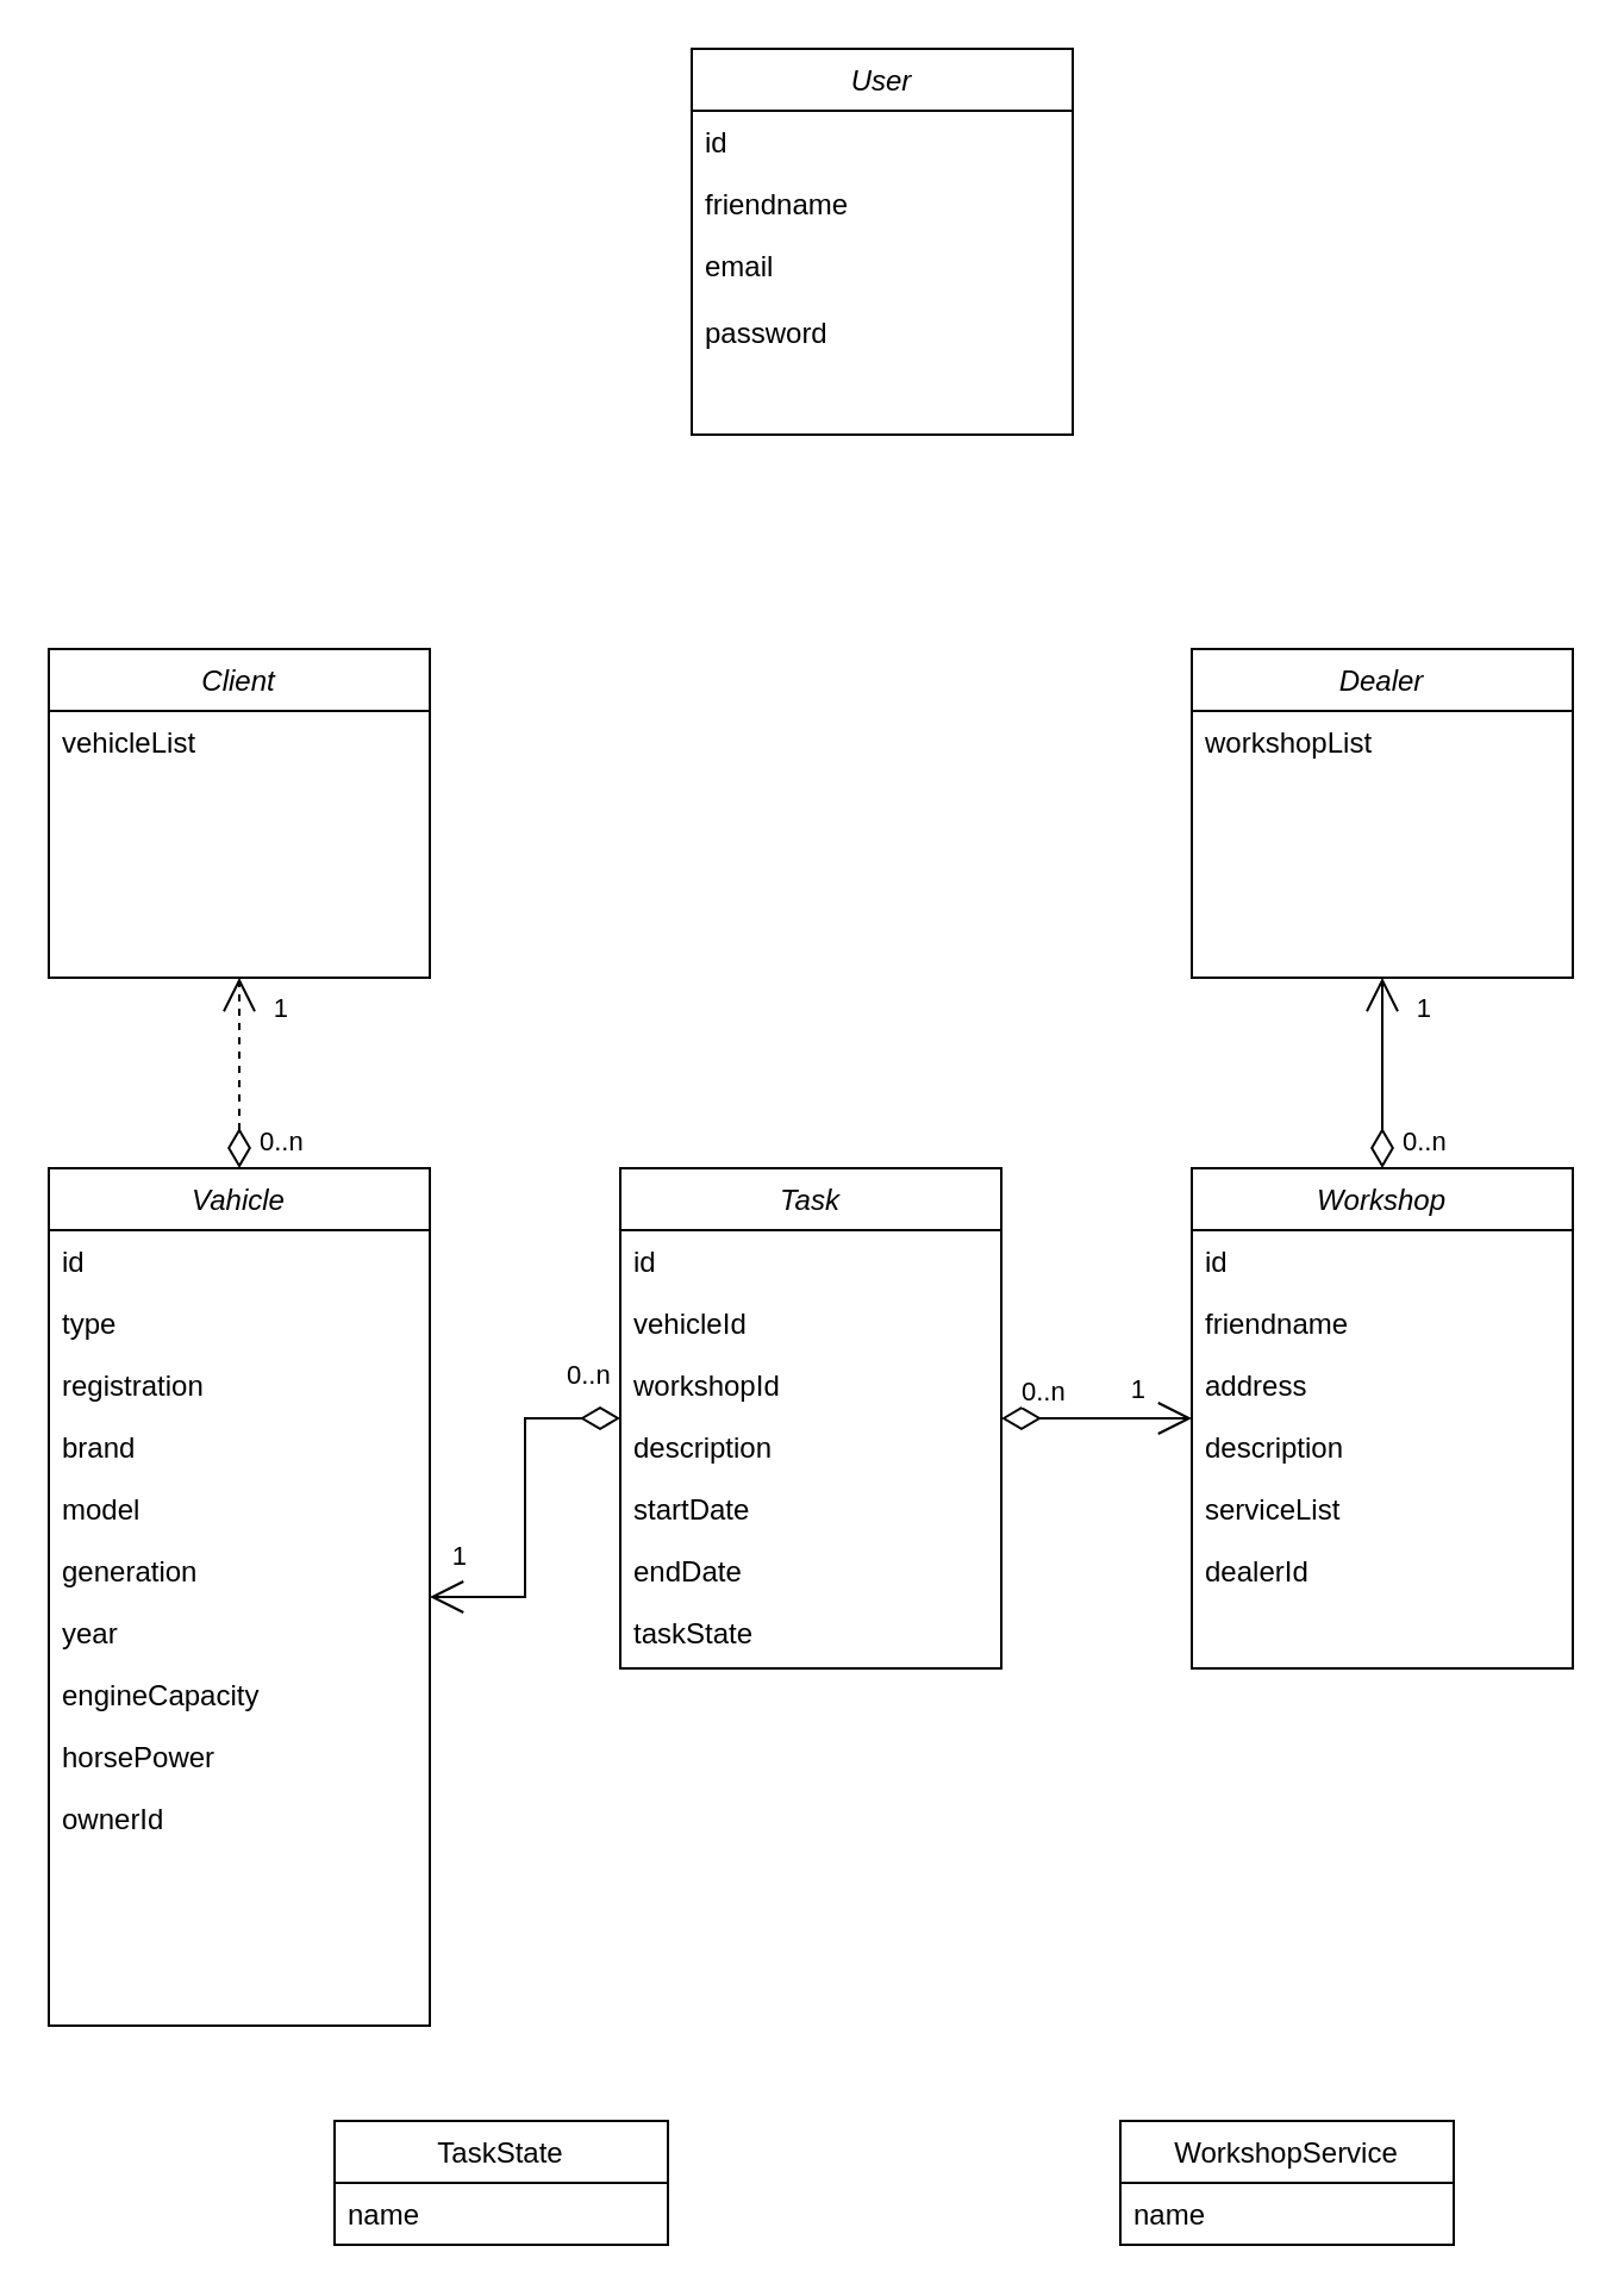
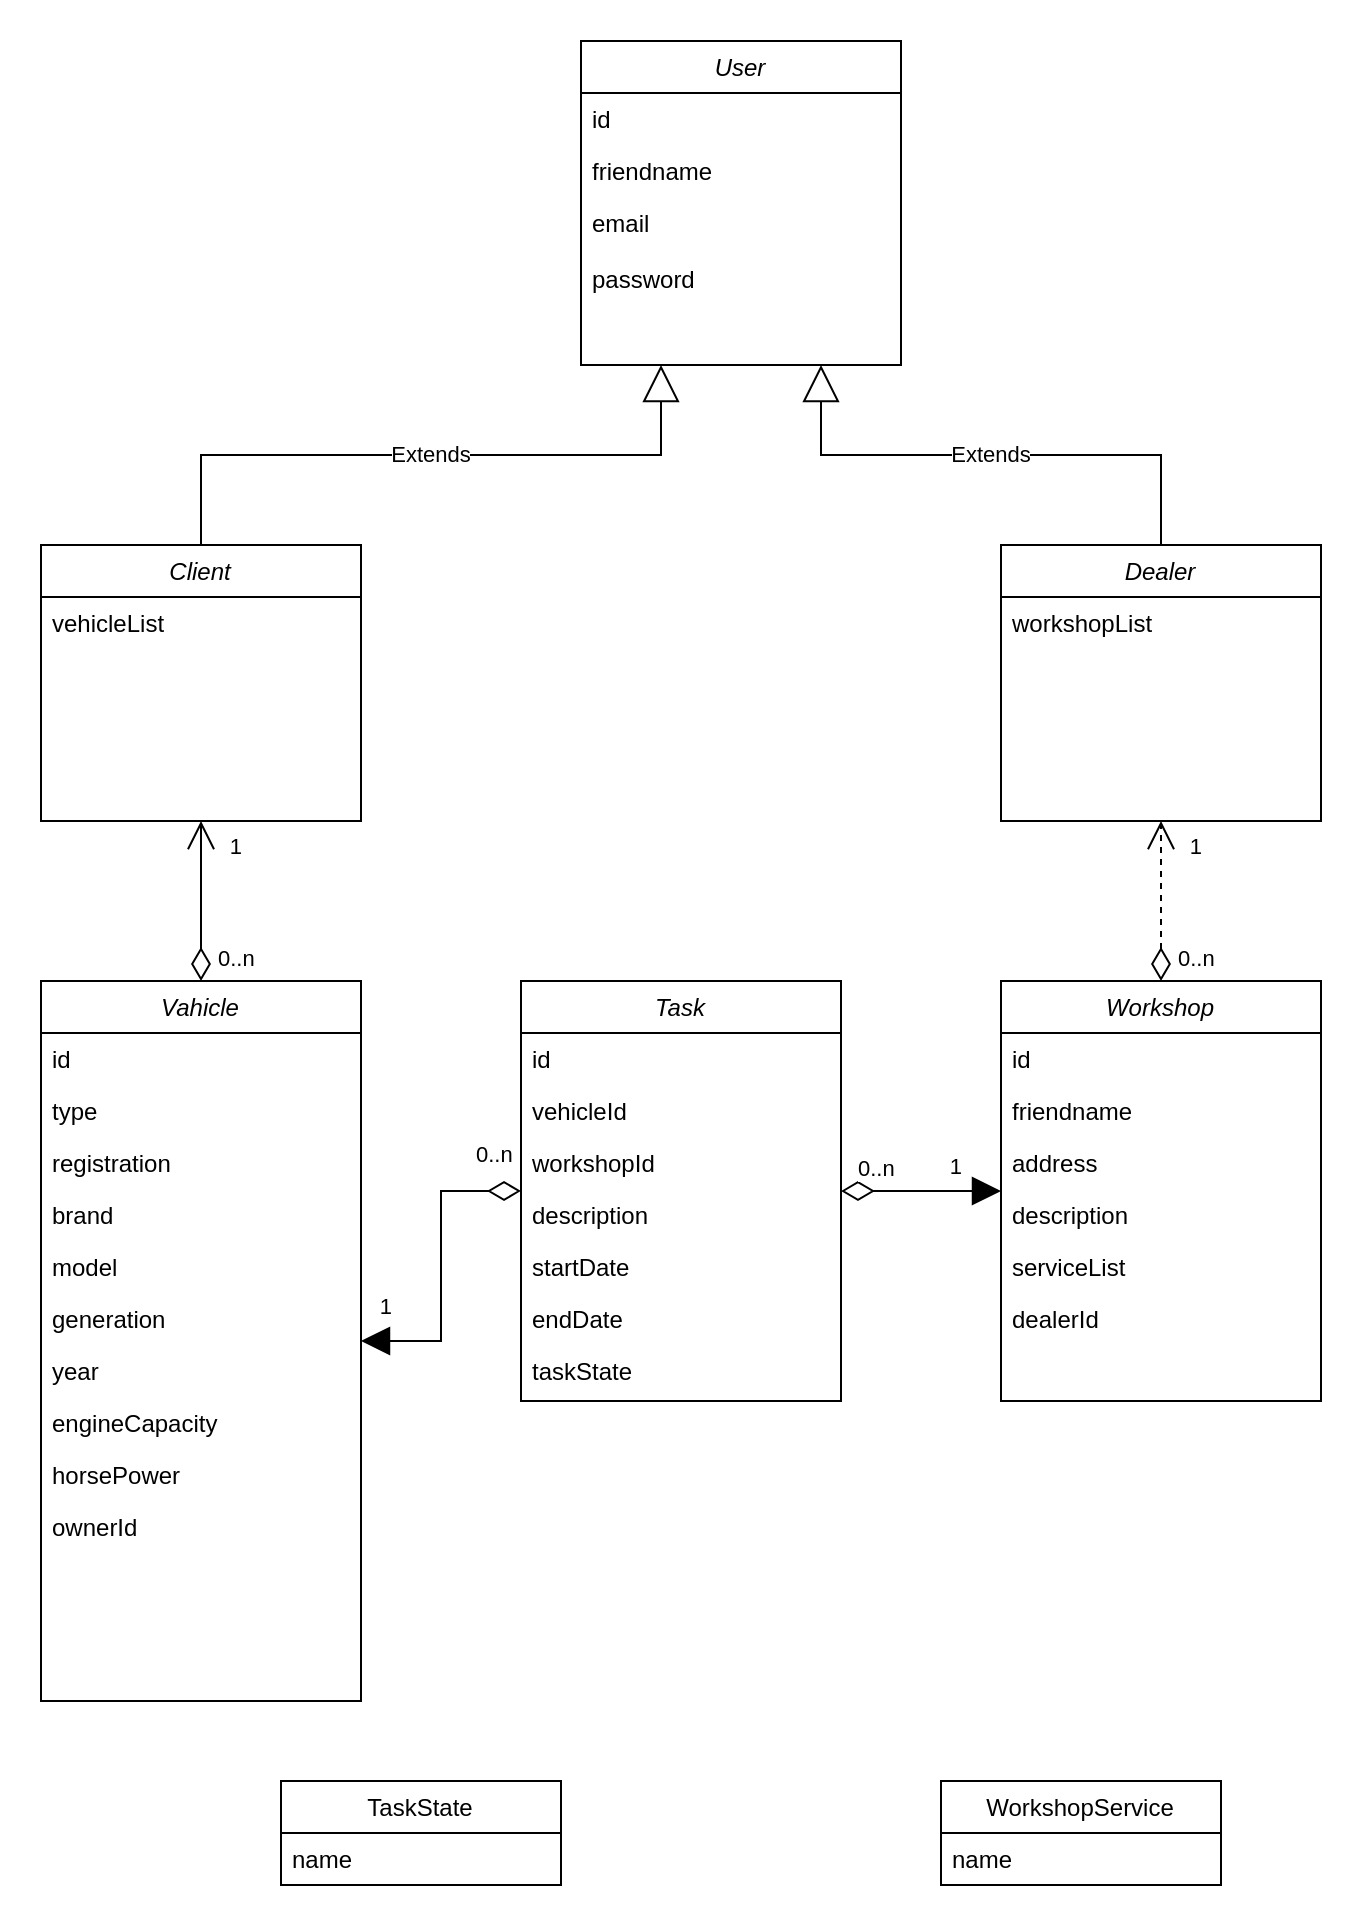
+ <mxCell id="49" value="Extends" style="endArrow=block;endSize=16;endFill=0;html=1;rounded=0;sketch=0;exitX=0.5;exitY=0;exitDx=0;exitDy=0;entryX=0.25;entryY=1;entryDx=0;entryDy=0;edgeStyle=elbowEdgeStyle;elbow=vertical;" parent="1" source="21" target="44" edge="1"><mxGeometry width="160" relative="1" as="geometry"><mxPoint x="280" y="310" as="sourcePoint" /><mxPoint x="360" y="220" as="targetPoint" /></mxGeometry></mxCell>
+ <mxCell id="50" value="Extends" style="endArrow=block;endSize=16;endFill=0;html=1;rounded=0;sketch=0;exitX=0.5;exitY=0;exitDx=0;exitDy=0;entryX=0.75;entryY=1;entryDx=0;entryDy=0;edgeStyle=elbowEdgeStyle;elbow=vertical;" parent="1" source="30" target="44" edge="1"><mxGeometry width="160" relative="1" as="geometry"><mxPoint x="110" y="282" as="sourcePoint" /><mxPoint x="370" y="220" as="targetPoint" /></mxGeometry></mxCell>
- <mxCell id="41" value="" style="endArrow=open;endSize=12;startArrow=diamondThin;startSize=14;startFill=0;edgeStyle=orthogonalEdgeStyle;rounded=0;sketch=0;entryX=0.5;entryY=1;entryDx=0;entryDy=0;html=1;exitX=0.5;exitY=0;exitDx=0;exitDy=0;dashed=1;" parent="1" source="2" target="21" edge="1"><mxGeometry relative="1" as="geometry"><mxPoint x="140" y="470" as="sourcePoint" /><mxPoint x="610" y="440" as="targetPoint" /></mxGeometry></mxCell>
+ <mxCell id="41" value="" style="endArrow=open;endSize=12;startArrow=diamondThin;startSize=14;startFill=0;edgeStyle=orthogonalEdgeStyle;rounded=0;sketch=0;entryX=0.5;entryY=1;entryDx=0;entryDy=0;html=1;exitX=0.5;exitY=0;exitDx=0;exitDy=0;" parent="1" source="2" target="21" edge="1"><mxGeometry relative="1" as="geometry"><mxPoint x="140" y="470" as="sourcePoint" /><mxPoint x="610" y="440" as="targetPoint" /></mxGeometry></mxCell>
- <mxCell id="32" value="" style="endArrow=open;endSize=12;startArrow=diamondThin;startSize=14;startFill=0;edgeStyle=orthogonalEdgeStyle;rounded=0;sketch=0;exitX=0.5;exitY=0;exitDx=0;exitDy=0;entryX=0.5;entryY=1;entryDx=0;entryDy=0;html=1;" parent="1" source="23" target="30" edge="1"><mxGeometry relative="1" as="geometry"><mxPoint x="280" y="540" as="sourcePoint" /><mxPoint x="440" y="540" as="targetPoint" /></mxGeometry></mxCell>
+ <mxCell id="32" value="" style="endArrow=open;endSize=12;startArrow=diamondThin;startSize=14;startFill=0;edgeStyle=orthogonalEdgeStyle;rounded=0;sketch=0;exitX=0.5;exitY=0;exitDx=0;exitDy=0;entryX=0.5;entryY=1;entryDx=0;entryDy=0;html=1;dashed=1;" parent="1" source="23" target="30" edge="1"><mxGeometry relative="1" as="geometry"><mxPoint x="280" y="540" as="sourcePoint" /><mxPoint x="440" y="540" as="targetPoint" /></mxGeometry></mxCell>
- <mxCell id="35" value="" style="endArrow=open;endSize=12;startArrow=diamondThin;startSize=14;startFill=0;edgeStyle=orthogonalEdgeStyle;rounded=0;sketch=0;exitX=1;exitY=0.5;exitDx=0;exitDy=0;html=1;entryX=0;entryY=0.5;entryDx=0;entryDy=0;" parent="1" source="13" target="23" edge="1"><mxGeometry relative="1" as="geometry"><mxPoint x="590" y="500" as="sourcePoint" /><mxPoint x="470" y="590" as="targetPoint" /></mxGeometry></mxCell>
+ <mxCell id="35" value="" style="endArrow=block;endSize=12;startArrow=diamondThin;startSize=14;startFill=0;edgeStyle=orthogonalEdgeStyle;rounded=0;sketch=0;exitX=1;exitY=0.5;exitDx=0;exitDy=0;html=1;entryX=0;entryY=0.5;entryDx=0;entryDy=0;" parent="1" source="13" target="23" edge="1"><mxGeometry relative="1" as="geometry"><mxPoint x="590" y="500" as="sourcePoint" /><mxPoint x="470" y="590" as="targetPoint" /></mxGeometry></mxCell>
- <mxCell id="38" value="" style="endArrow=open;endSize=12;startArrow=diamondThin;startSize=14;startFill=0;edgeStyle=orthogonalEdgeStyle;rounded=0;sketch=0;exitX=0;exitY=0.5;exitDx=0;exitDy=0;entryX=1;entryY=0.5;entryDx=0;entryDy=0;html=1;" parent="1" source="13" target="2" edge="1"><mxGeometry relative="1" as="geometry"><mxPoint x="600" y="510" as="sourcePoint" /><mxPoint x="600" y="430" as="targetPoint" /></mxGeometry></mxCell>
+ <mxCell id="38" value="" style="endArrow=block;endSize=12;startArrow=diamondThin;startSize=14;startFill=0;edgeStyle=orthogonalEdgeStyle;rounded=0;sketch=0;exitX=0;exitY=0.5;exitDx=0;exitDy=0;entryX=1;entryY=0.5;entryDx=0;entryDy=0;html=1;" parent="1" source="13" target="2" edge="1"><mxGeometry relative="1" as="geometry"><mxPoint x="600" y="510" as="sourcePoint" /><mxPoint x="600" y="430" as="targetPoint" /></mxGeometry></mxCell>
